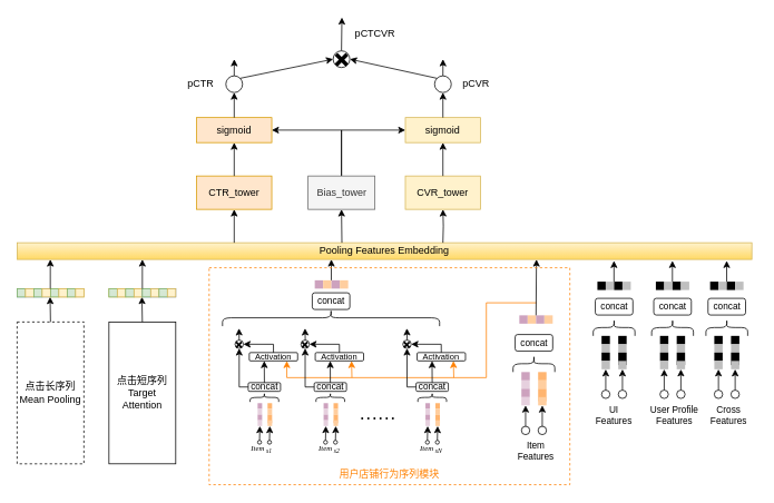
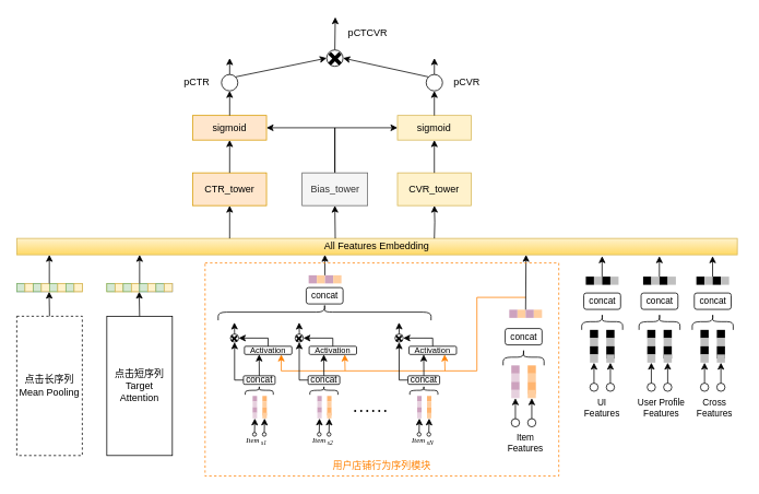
- <mxCell id="2" value="Pooling Features Embedding" style="rounded=0;whiteSpace=wrap;html=1;fillColor=#fff2cc;strokeColor=#d6b656;gradientColor=#ffd966;" vertex="1" parent="1"><mxGeometry x="20" y="290" width="880" height="20" as="geometry" /></mxCell>
+ <mxCell id="2" value="All Features Embedding" style="rounded=0;whiteSpace=wrap;html=1;fillColor=#fff2cc;strokeColor=#d6b656;gradientColor=#ffd966;" vertex="1" parent="1"><mxGeometry x="20" y="290" width="880" height="20" as="geometry" /></mxCell>
